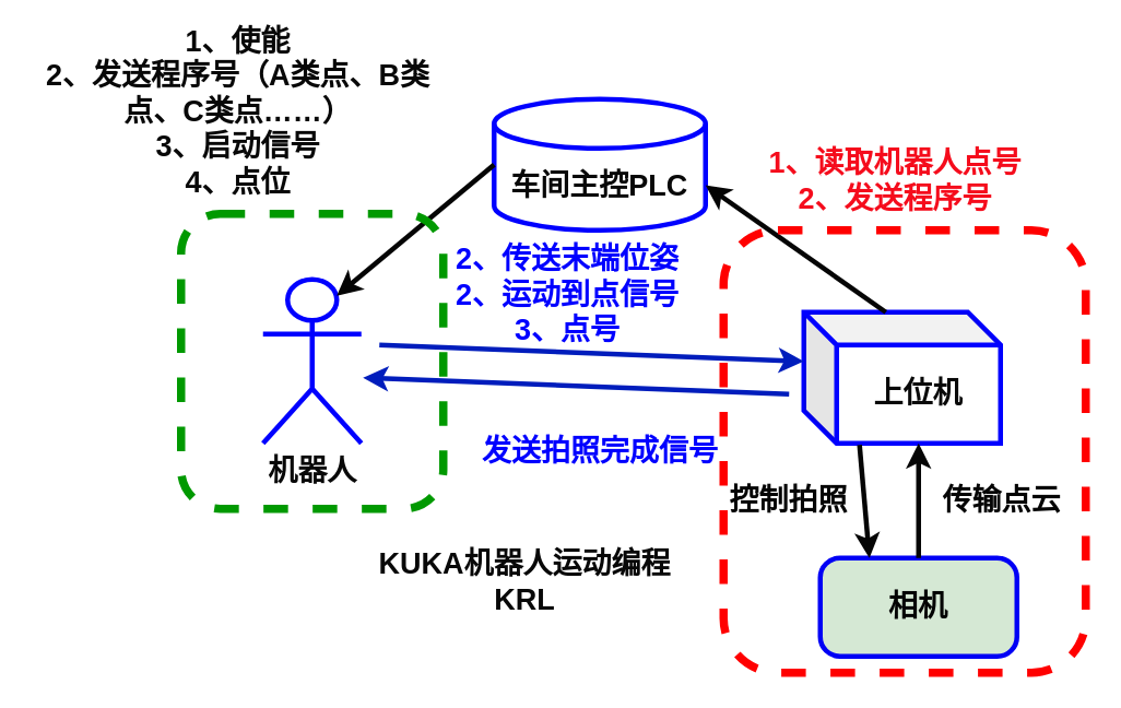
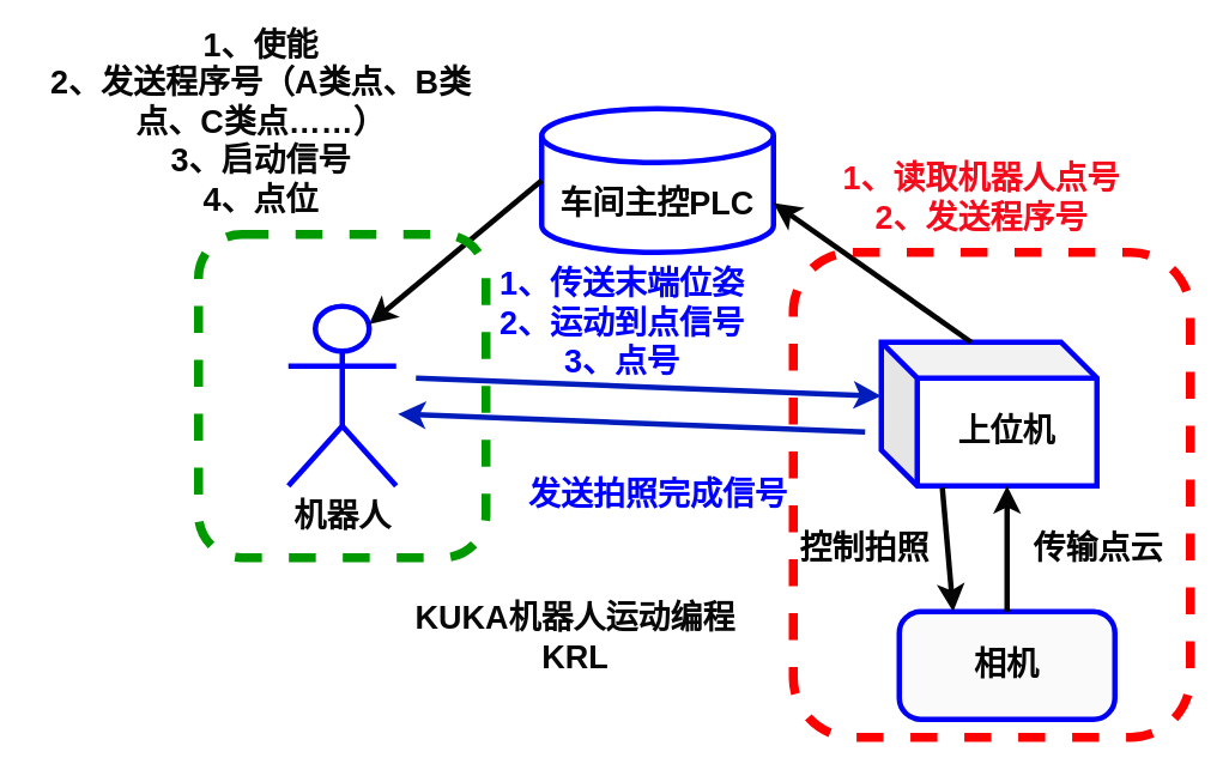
- <mxCell id="15" value="&lt;span style=&quot;font-size: 18px&quot;&gt;&lt;b&gt;&lt;font color=&quot;#0000ff&quot;&gt;2、传送末端位姿&lt;br&gt;2、运动到点信号&lt;br&gt;3、点号&lt;br&gt;&lt;/font&gt;&lt;/b&gt;&lt;/span&gt;" style="text;html=1;strokeColor=none;fillColor=none;align=center;verticalAlign=middle;whiteSpace=wrap;rounded=0;" parent="1" vertex="1"><mxGeometry x="271" y="150" width="150" height="60" as="geometry" /></mxCell>
+ <mxCell id="15" value="&lt;span style=&quot;font-size: 18px&quot;&gt;&lt;b&gt;&lt;font color=&quot;#0000ff&quot;&gt;1、传送末端位姿&lt;br&gt;2、运动到点信号&lt;br&gt;3、点号&lt;br&gt;&lt;/font&gt;&lt;/b&gt;&lt;/span&gt;" style="text;html=1;strokeColor=none;fillColor=none;align=center;verticalAlign=middle;whiteSpace=wrap;rounded=0;" parent="1" vertex="1"><mxGeometry x="271" y="150" width="150" height="60" as="geometry" /></mxCell>
- <mxCell id="5" value="&lt;font size=&quot;1&quot;&gt;&lt;b style=&quot;font-size: 18px&quot;&gt;相机&lt;/b&gt;&lt;/font&gt;" style="rounded=1;whiteSpace=wrap;html=1;fontSize=12;arcSize=20;fillColor=#d5e8d4;strokeColor=#0000F5;fontColor=#030303;strokeWidth=3;" parent="1" vertex="1"><mxGeometry x="500" y="340" width="120" height="60" as="geometry" /></mxCell>
+ <mxCell id="5" value="&lt;font size=&quot;1&quot;&gt;&lt;b style=&quot;font-size: 18px&quot;&gt;相机&lt;/b&gt;&lt;/font&gt;" style="rounded=1;whiteSpace=wrap;html=1;fontSize=12;arcSize=20;fillColor=#FAFAFA;strokeColor=#0000F5;fontColor=#030303;strokeWidth=3;" parent="1" vertex="1"><mxGeometry x="500" y="340" width="120" height="60" as="geometry" /></mxCell>
